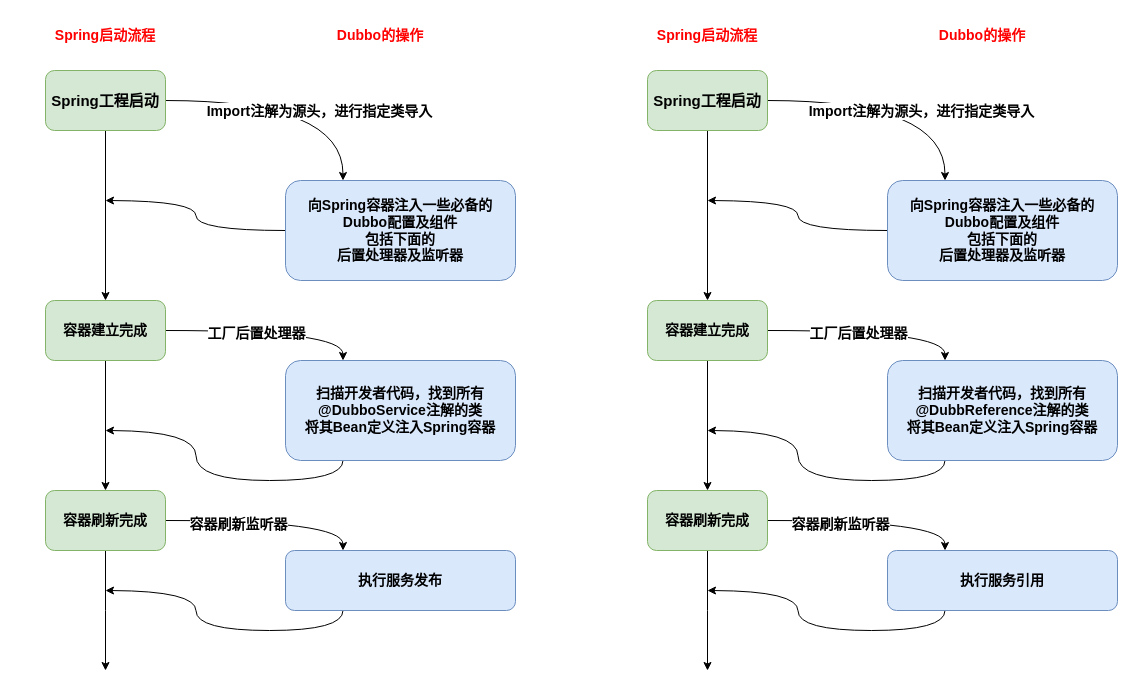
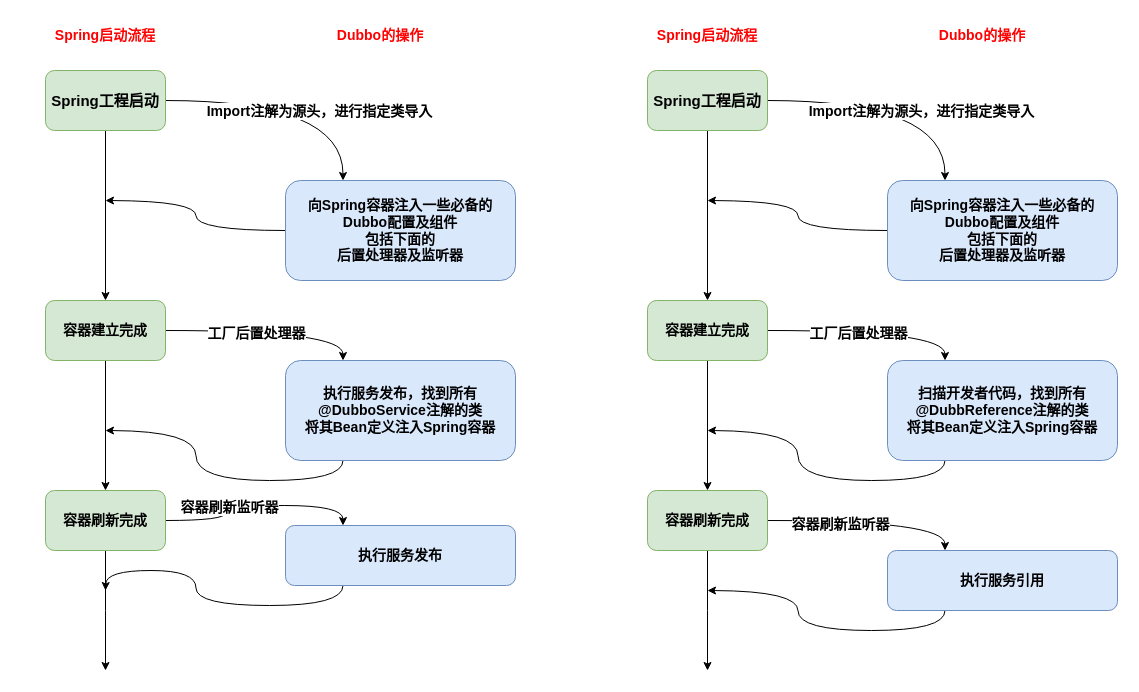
- <mxCell id="16" value="&lt;b&gt;&lt;font style=&quot;font-size: 14px;&quot;&gt;扫描开发者代码，找到所有@DubboService注解的类&lt;br&gt;将其Bean定义注入Spring容器&lt;/font&gt;&lt;/b&gt;" style="rounded=1;whiteSpace=wrap;html=1;fillColor=#dae8fc;strokeColor=#6c8ebf;" parent="1" vertex="1"><mxGeometry x="285" y="360" width="230" height="100" as="geometry" /></mxCell>
+ <mxCell id="16" value="&lt;b&gt;&lt;font style=&quot;font-size: 14px;&quot;&gt;执行服务发布，找到所有@DubboService注解的类&lt;br&gt;将其Bean定义注入Spring容器&lt;/font&gt;&lt;/b&gt;" style="rounded=1;whiteSpace=wrap;html=1;fillColor=#dae8fc;strokeColor=#6c8ebf;" parent="1" vertex="1"><mxGeometry x="285" y="360" width="230" height="100" as="geometry" /></mxCell>
- <mxCell id="18" value="&lt;span style=&quot;font-size: 14px;&quot;&gt;&lt;b&gt;执行服务发布&lt;/b&gt;&lt;/span&gt;" style="rounded=1;whiteSpace=wrap;html=1;fillColor=#dae8fc;strokeColor=#6c8ebf;" parent="1" vertex="1"><mxGeometry x="285" y="550" width="230" height="60" as="geometry" /></mxCell>
+ <mxCell id="18" value="&lt;span style=&quot;font-size: 14px;&quot;&gt;&lt;b&gt;执行服务发布&lt;/b&gt;&lt;/span&gt;" style="rounded=1;whiteSpace=wrap;html=1;fillColor=#dae8fc;strokeColor=#6c8ebf;" parent="1" vertex="1"><mxGeometry x="285" y="525" width="230" height="60" as="geometry" /></mxCell>
